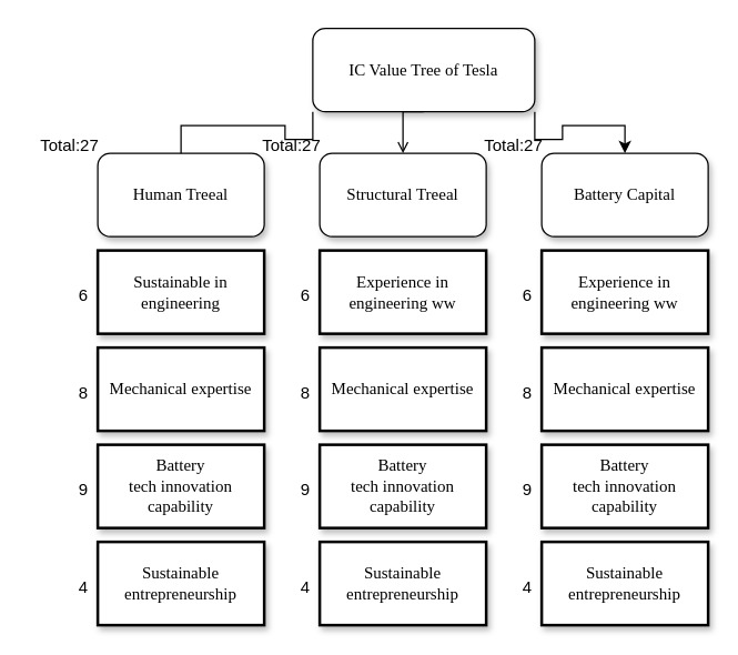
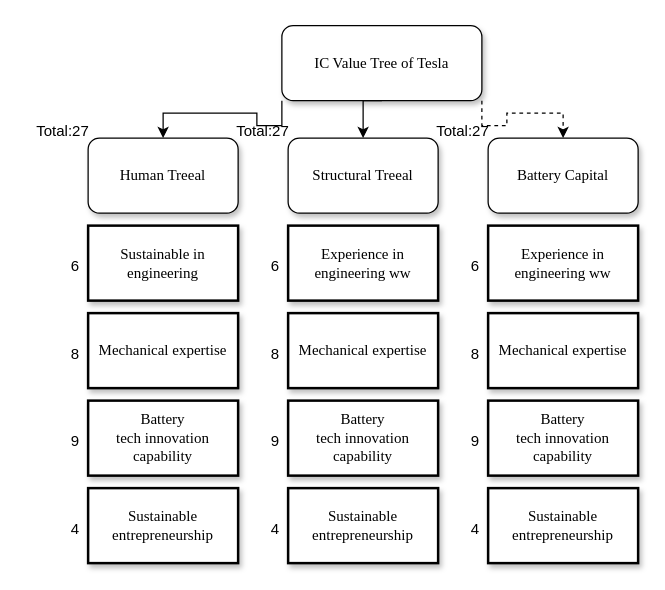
- <mxCell id="4" style="edgeStyle=orthogonalEdgeStyle;rounded=0;orthogonalLoop=1;jettySize=auto;html=1;exitX=1;exitY=1;exitDx=0;exitDy=0;entryX=0.5;entryY=0;entryDx=0;entryDy=0;" edge="1" parent="1" source="5" target="9"><mxGeometry relative="1" as="geometry" /></mxCell>
+ <mxCell id="4" style="edgeStyle=orthogonalEdgeStyle;rounded=0;orthogonalLoop=1;jettySize=auto;html=1;exitX=1;exitY=1;exitDx=0;exitDy=0;entryX=0.5;entryY=0;entryDx=0;entryDy=0;dashed=1;" edge="1" parent="1" source="5" target="9"><mxGeometry relative="1" as="geometry" /></mxCell>
- <mxCell id="2" style="edgeStyle=orthogonalEdgeStyle;rounded=0;orthogonalLoop=1;jettySize=auto;html=1;exitX=0.5;exitY=1;exitDx=0;exitDy=0;entryX=0.5;entryY=0;entryDx=0;entryDy=0;endArrow=open;" edge="1" parent="1" source="5" target="6"><mxGeometry relative="1" as="geometry" /></mxCell>
+ <mxCell id="2" style="edgeStyle=orthogonalEdgeStyle;rounded=0;orthogonalLoop=1;jettySize=auto;html=1;exitX=0.5;exitY=1;exitDx=0;exitDy=0;entryX=0.5;entryY=0;entryDx=0;entryDy=0;" edge="1" parent="1" source="5" target="6"><mxGeometry relative="1" as="geometry" /></mxCell>
- <mxCell id="3" style="edgeStyle=orthogonalEdgeStyle;rounded=0;orthogonalLoop=1;jettySize=auto;html=1;exitX=0;exitY=1;exitDx=0;exitDy=0;entryX=0.5;entryY=0;entryDx=0;entryDy=0;endArrow=none;" edge="1" parent="1" source="5" target="8"><mxGeometry relative="1" as="geometry" /></mxCell>
+ <mxCell id="3" style="edgeStyle=orthogonalEdgeStyle;rounded=0;orthogonalLoop=1;jettySize=auto;html=1;exitX=0;exitY=1;exitDx=0;exitDy=0;entryX=0.5;entryY=0;entryDx=0;entryDy=0;" edge="1" parent="1" source="5" target="8"><mxGeometry relative="1" as="geometry" /></mxCell>
